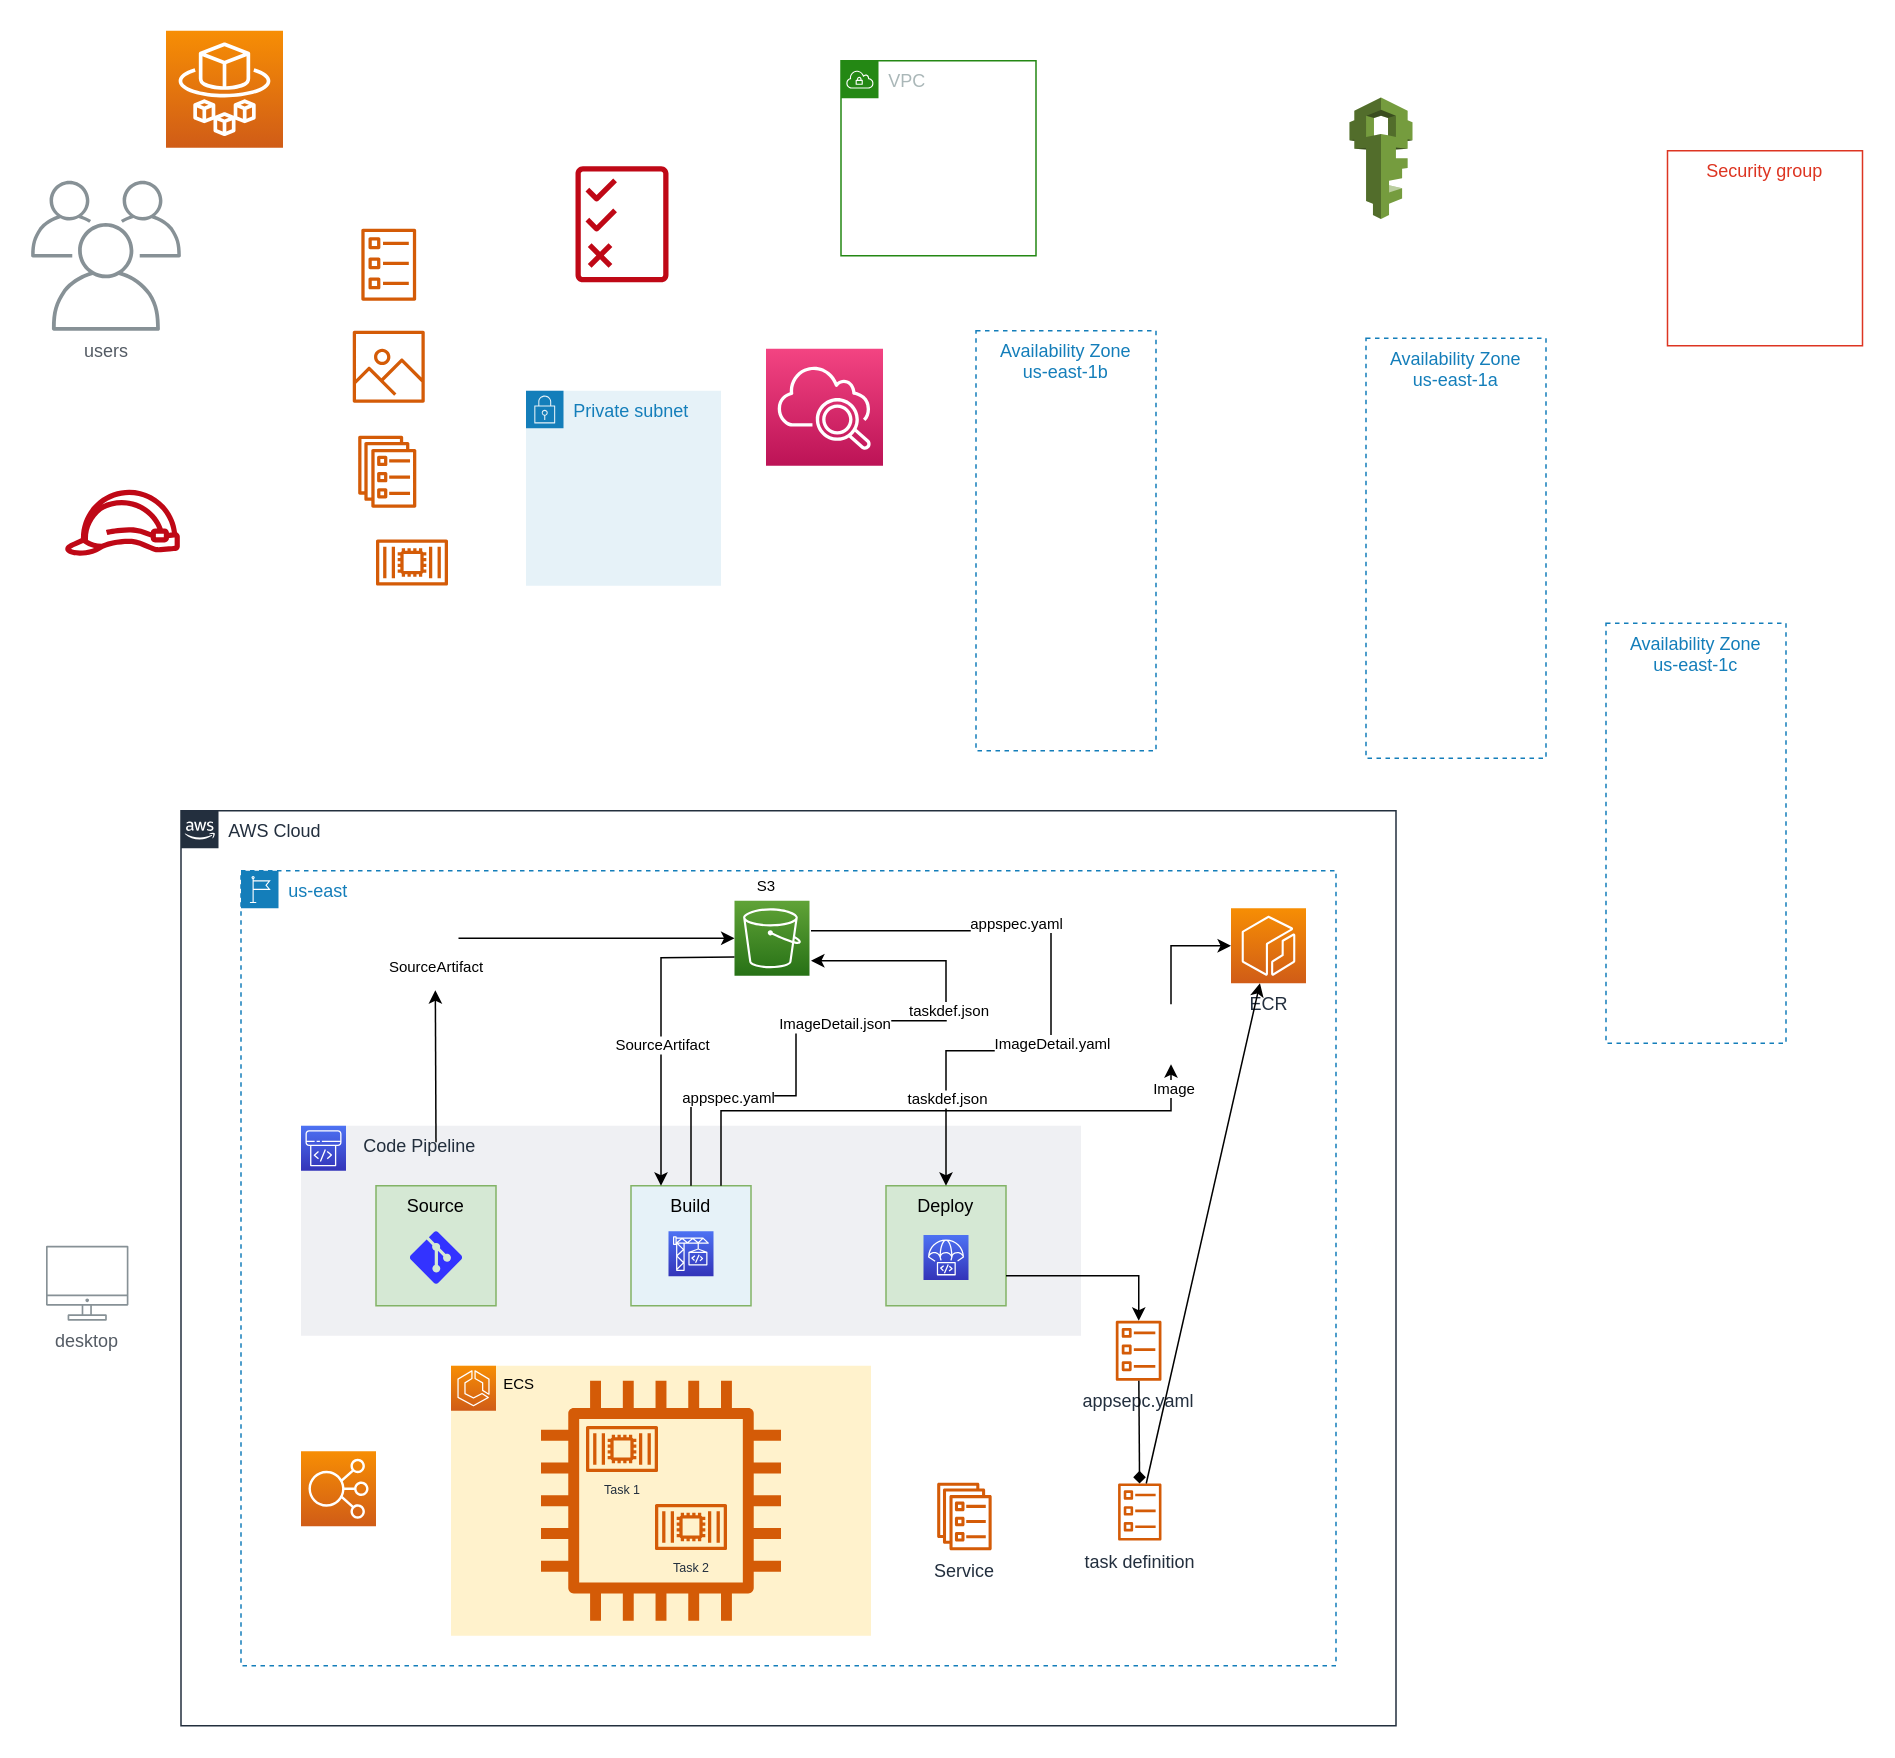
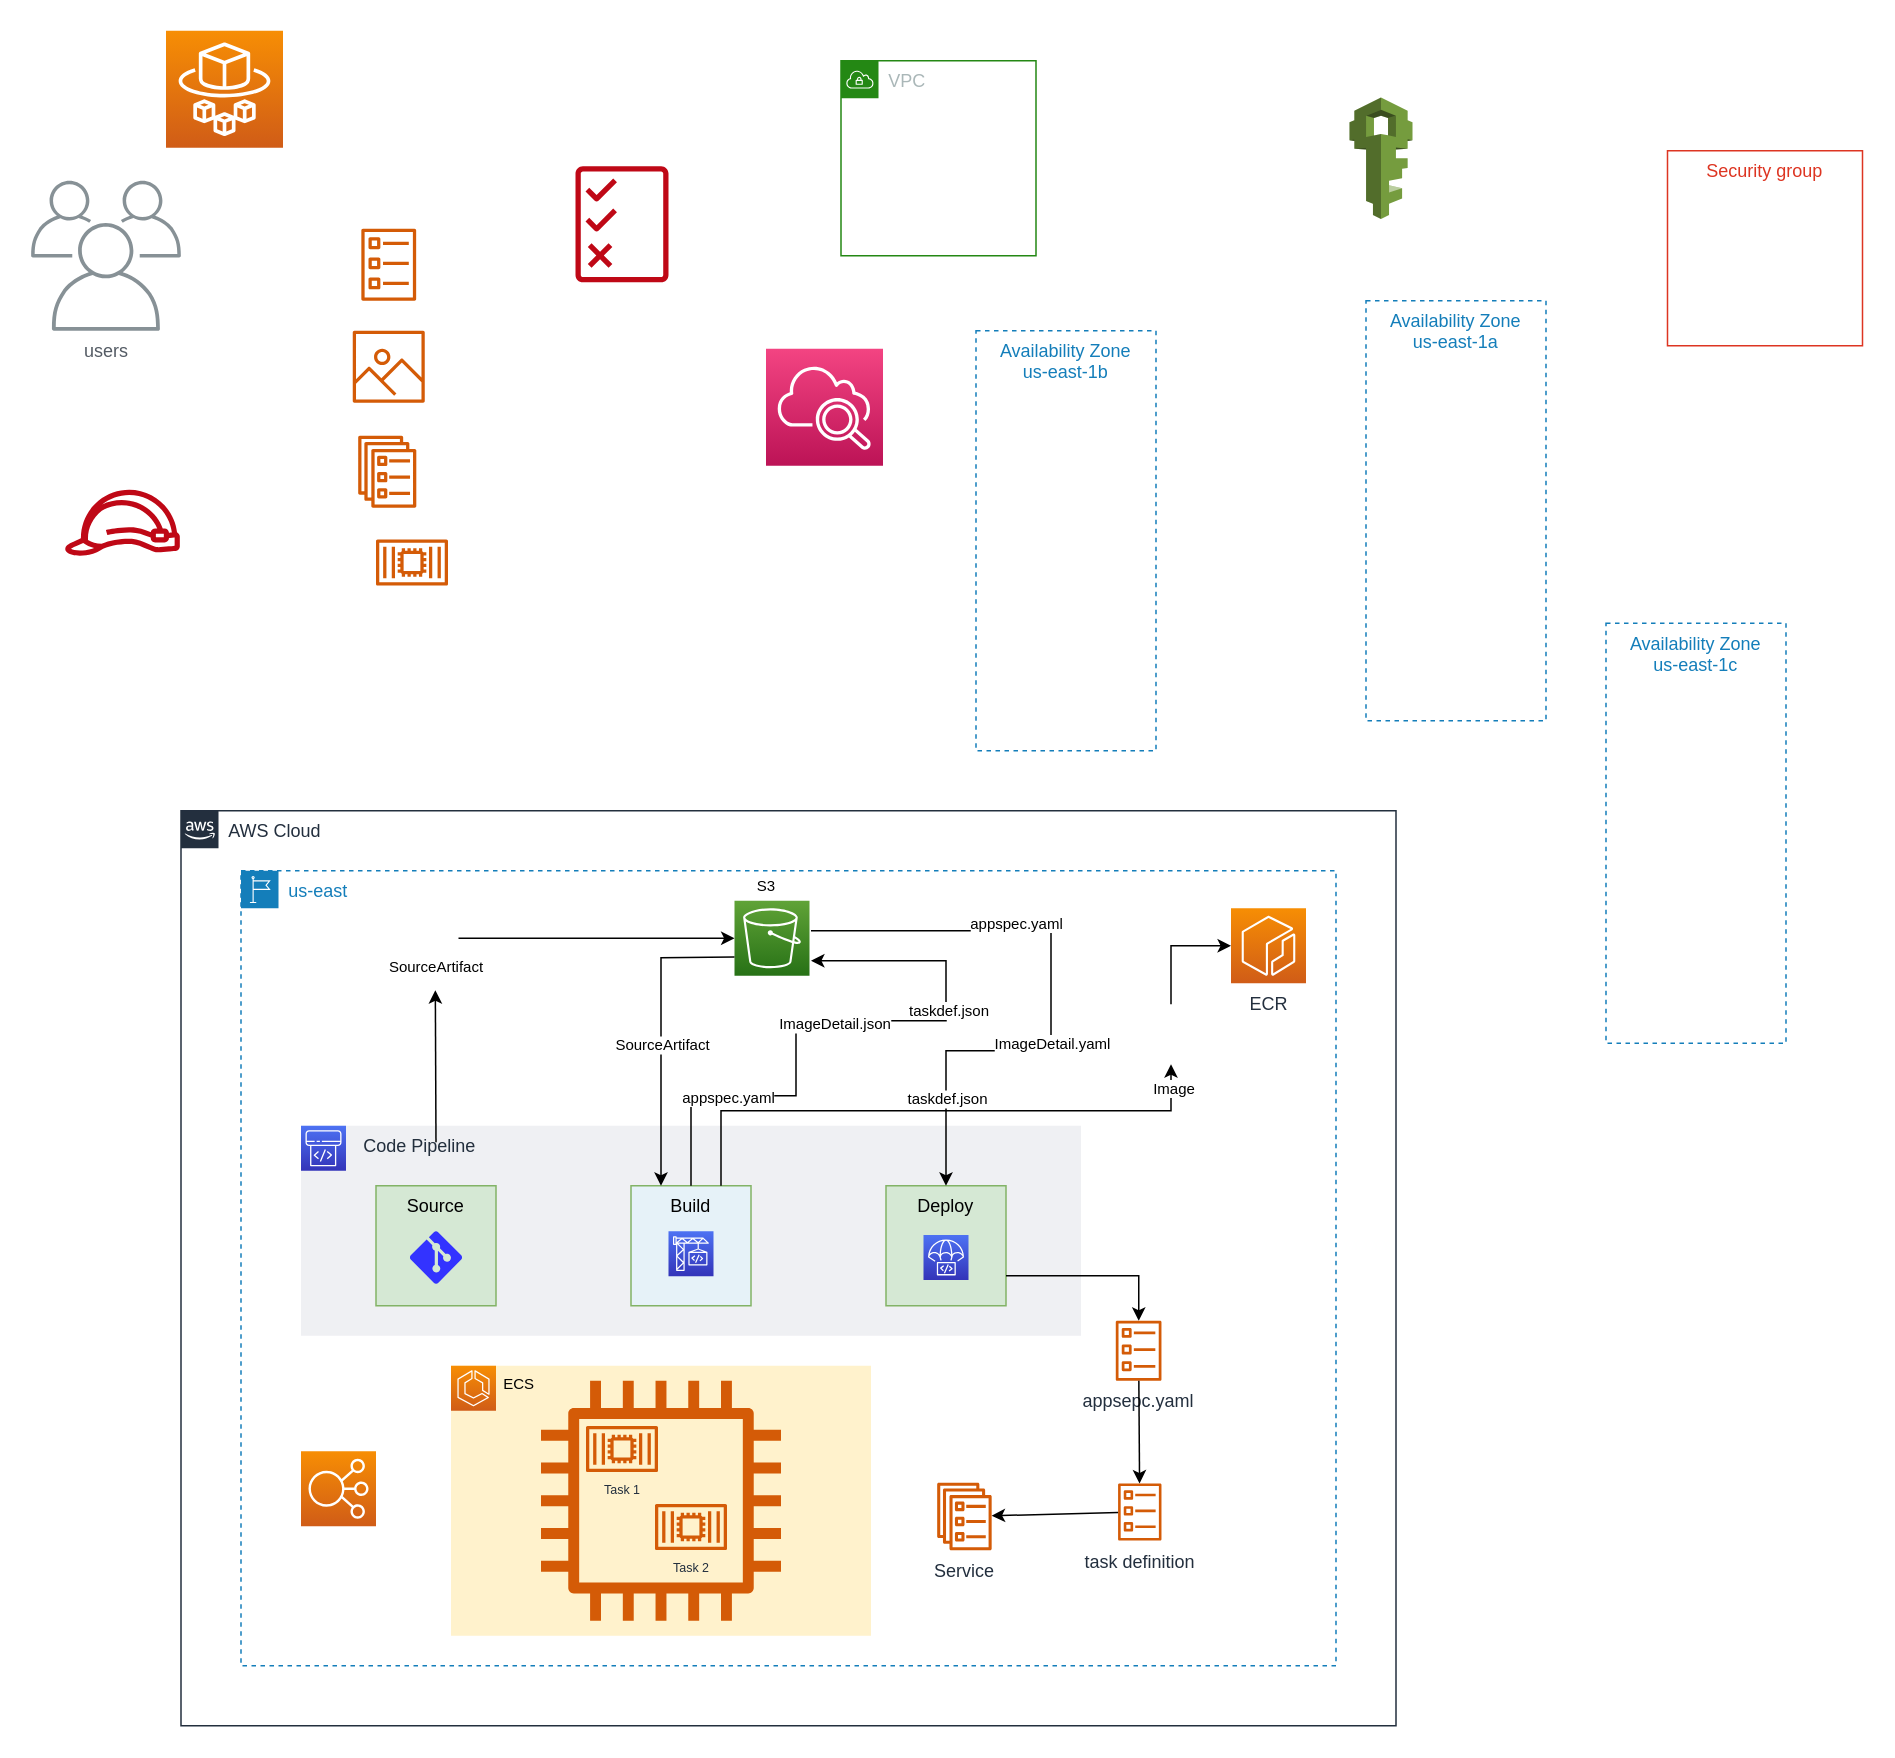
- <mxCell id="54" value="Private subnet" style="points=[[0,0],[0.25,0],[0.5,0],[0.75,0],[1,0],[1,0.25],[1,0.5],[1,0.75],[1,1],[0.75,1],[0.5,1],[0.25,1],[0,1],[0,0.75],[0,0.5],[0,0.25]];outlineConnect=0;gradientColor=none;html=1;whiteSpace=wrap;fontSize=12;fontStyle=0;container=1;pointerEvents=0;collapsible=0;recursiveResize=0;shape=mxgraph.aws4.group;grIcon=mxgraph.aws4.group_security_group;grStroke=0;strokeColor=#147EBA;fillColor=#E6F2F8;verticalAlign=top;align=left;spacingLeft=30;fontColor=#147EBA;dashed=0;" vertex="1" parent="1"><mxGeometry x="350" y="260" width="130" height="130" as="geometry" /></mxCell>
- <mxCell id="65" value="Availability Zone &#10;us-east-1a" style="fillColor=none;strokeColor=#147EBA;dashed=1;verticalAlign=top;fontStyle=0;fontColor=#147EBA;" vertex="1" parent="1"><mxGeometry x="910" y="225" width="120" height="280" as="geometry" /></mxCell>
+ <mxCell id="65" value="Availability Zone &#10;us-east-1a" style="fillColor=none;strokeColor=#147EBA;dashed=1;verticalAlign=top;fontStyle=0;fontColor=#147EBA;" vertex="1" parent="1"><mxGeometry x="910" y="200" width="120" height="280" as="geometry" /></mxCell>
- <mxCell id="51" value="" style="endArrow=classic;html=1;rounded=0;fontSize=10;" edge="1" parent="5" source="47" target="35"><mxGeometry width="50" height="50" relative="1" as="geometry"><mxPoint x="590" y="390" as="sourcePoint" /><mxPoint x="640" y="340" as="targetPoint" /></mxGeometry></mxCell>
+ <mxCell id="51" value="" style="endArrow=classic;html=1;rounded=0;fontSize=10;" edge="1" parent="5" source="47" target="48"><mxGeometry width="50" height="50" relative="1" as="geometry"><mxPoint x="590" y="390" as="sourcePoint" /><mxPoint x="640" y="340" as="targetPoint" /></mxGeometry></mxCell>
- <mxCell id="56" value="desktop" style="sketch=0;outlineConnect=0;gradientColor=none;fontColor=#545B64;strokeColor=none;fillColor=#879196;dashed=0;verticalLabelPosition=bottom;verticalAlign=top;align=center;html=1;fontSize=12;fontStyle=0;aspect=fixed;shape=mxgraph.aws4.illustration_desktop;pointerEvents=1" vertex="1" parent="1"><mxGeometry x="30" y="830" width="54.95" height="50" as="geometry" /></mxCell>
- <mxCell id="50" value="" style="endArrow=diamond;html=1;rounded=0;fontSize=10;" edge="1" parent="5" source="46" target="47"><mxGeometry width="50" height="50" relative="1" as="geometry"><mxPoint x="590" y="390" as="sourcePoint" /><mxPoint x="640" y="340" as="targetPoint" /></mxGeometry></mxCell>
+ <mxCell id="50" value="" style="endArrow=classic;html=1;rounded=0;fontSize=10;" edge="1" parent="5" source="46" target="47"><mxGeometry width="50" height="50" relative="1" as="geometry"><mxPoint x="590" y="390" as="sourcePoint" /><mxPoint x="640" y="340" as="targetPoint" /></mxGeometry></mxCell>
